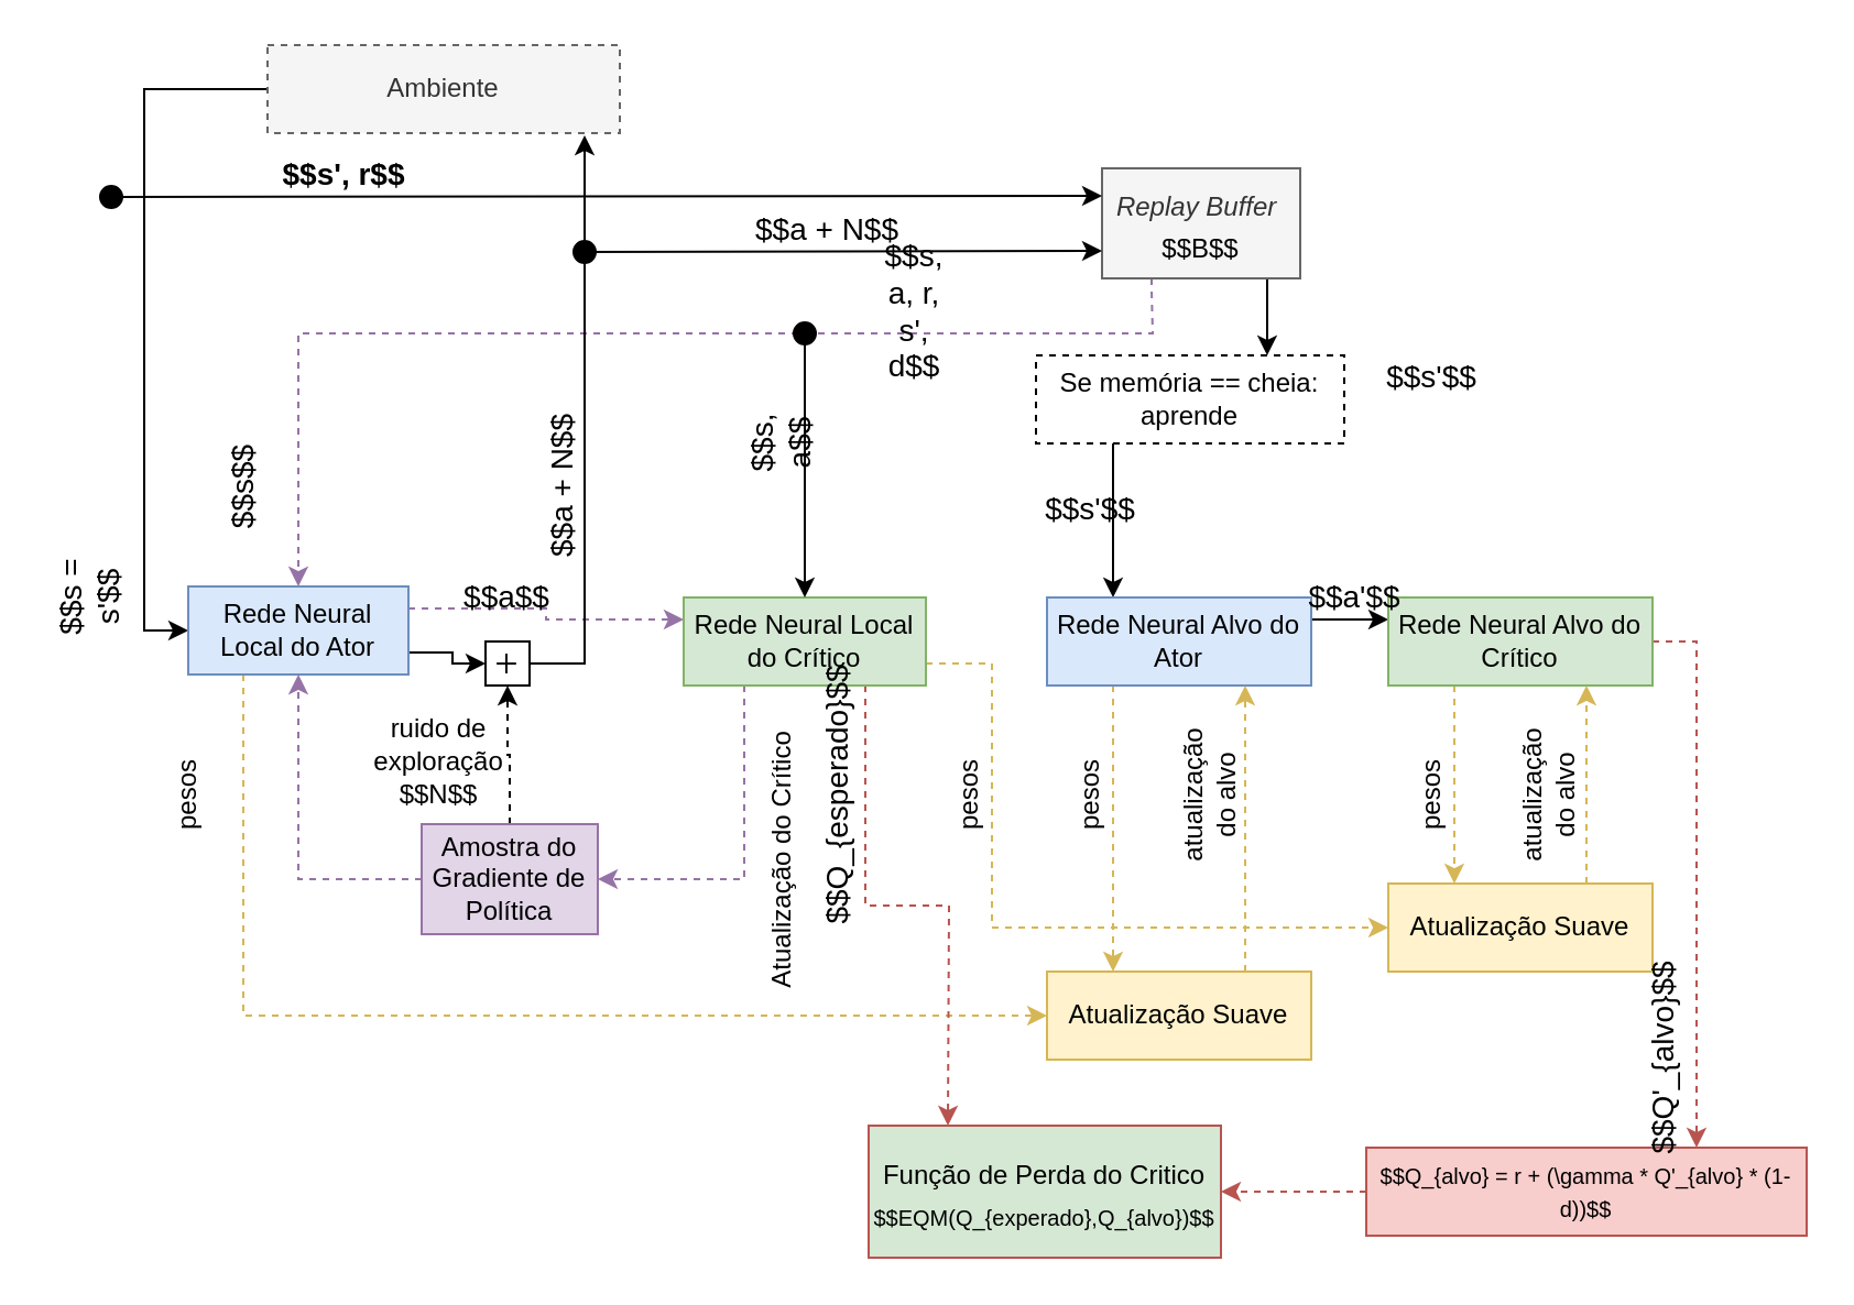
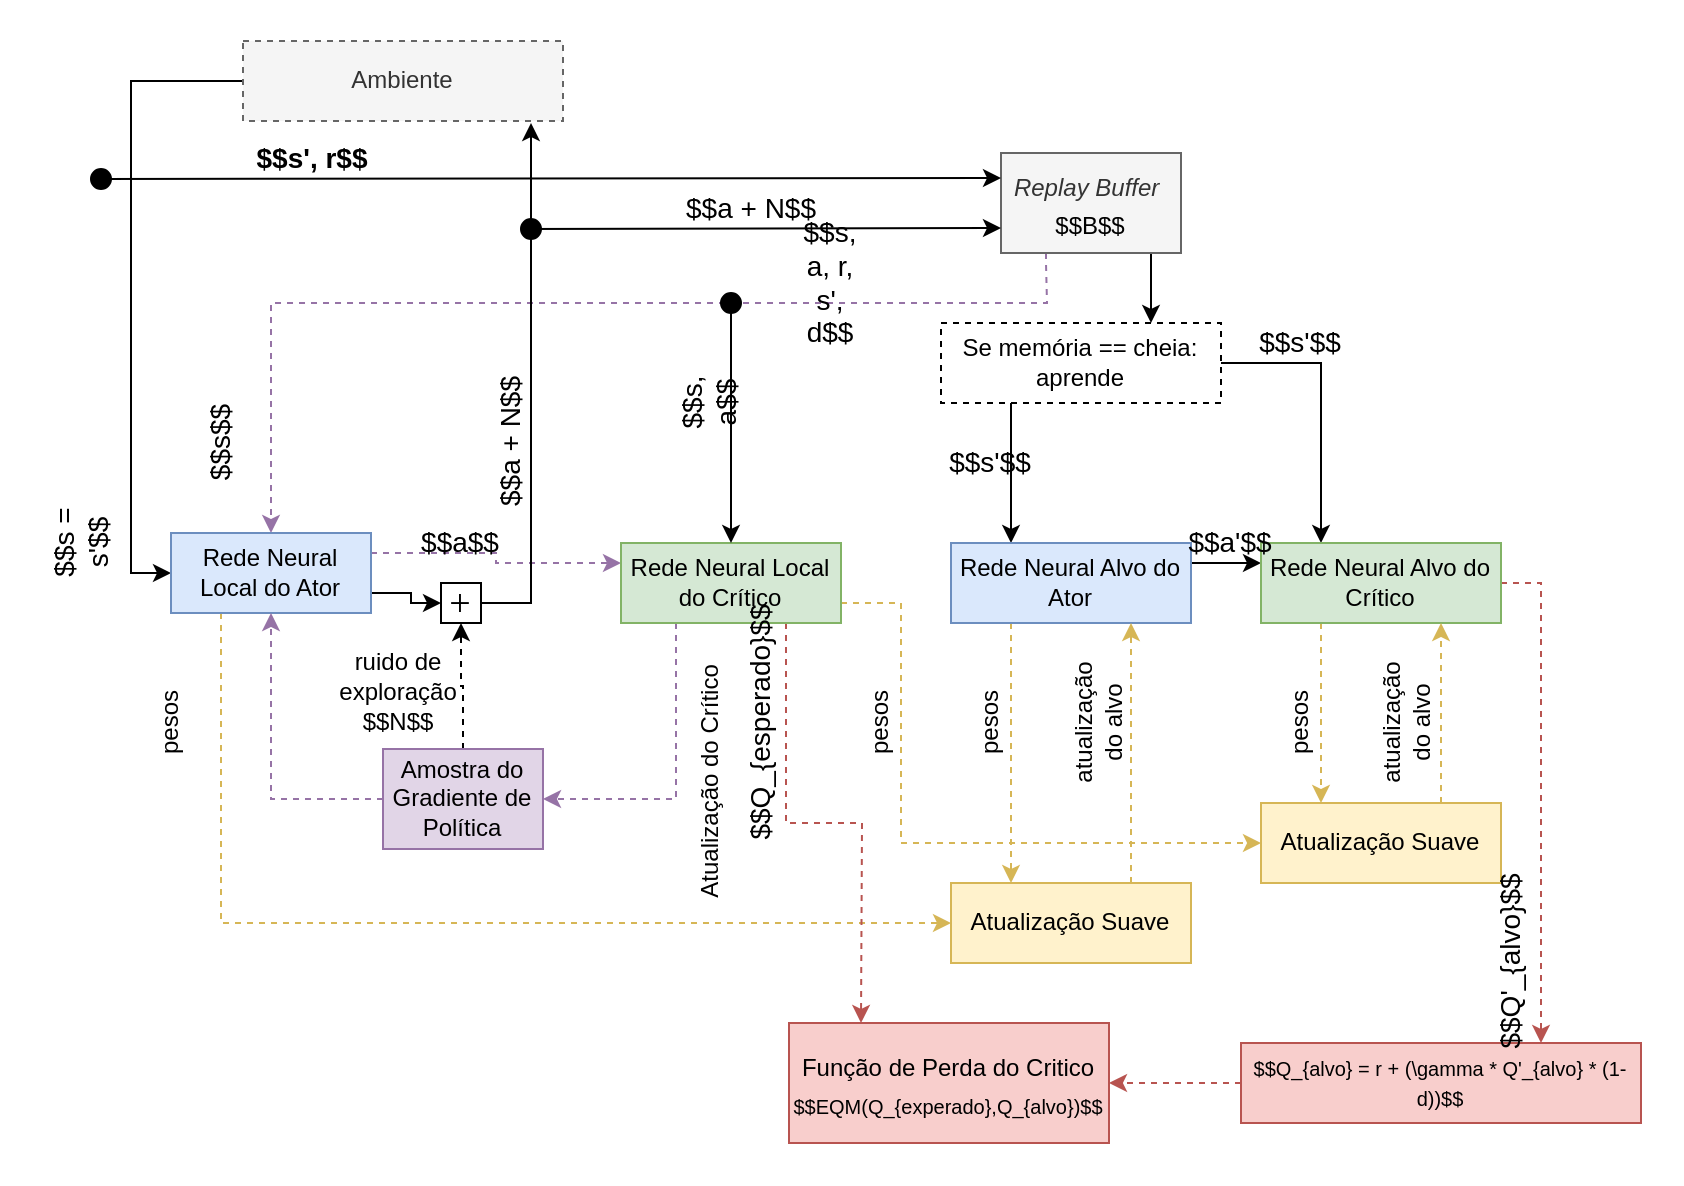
+ <mxCell id="7" style="edgeStyle=orthogonalEdgeStyle;rounded=0;orthogonalLoop=1;jettySize=auto;html=1;exitX=1;exitY=0.5;exitDx=0;exitDy=0;entryX=0.25;entryY=0;entryDx=0;entryDy=0;" edge="1" parent="1" source="9" target="23"><mxGeometry relative="1" as="geometry" /></mxCell>
- <mxCell id="31" value="&lt;font style=&quot;line-height: 100% ; font-size: 12px&quot;&gt;Função de Perda do Critico&lt;br&gt;&amp;nbsp;&lt;br&gt;&lt;/font&gt;" style="rounded=0;whiteSpace=wrap;html=1;fillColor=#d5e8d4;strokeColor=#b85450;" vertex="1" parent="1"><mxGeometry x="394" y="511" width="160" height="60" as="geometry" /></mxCell>
+ <mxCell id="31" value="&lt;font style=&quot;line-height: 100% ; font-size: 12px&quot;&gt;Função de Perda do Critico&lt;br&gt;&amp;nbsp;&lt;br&gt;&lt;/font&gt;" style="rounded=0;whiteSpace=wrap;html=1;fillColor=#f8cecc;strokeColor=#b85450;" vertex="1" parent="1"><mxGeometry x="394" y="511" width="160" height="60" as="geometry" /></mxCell>
